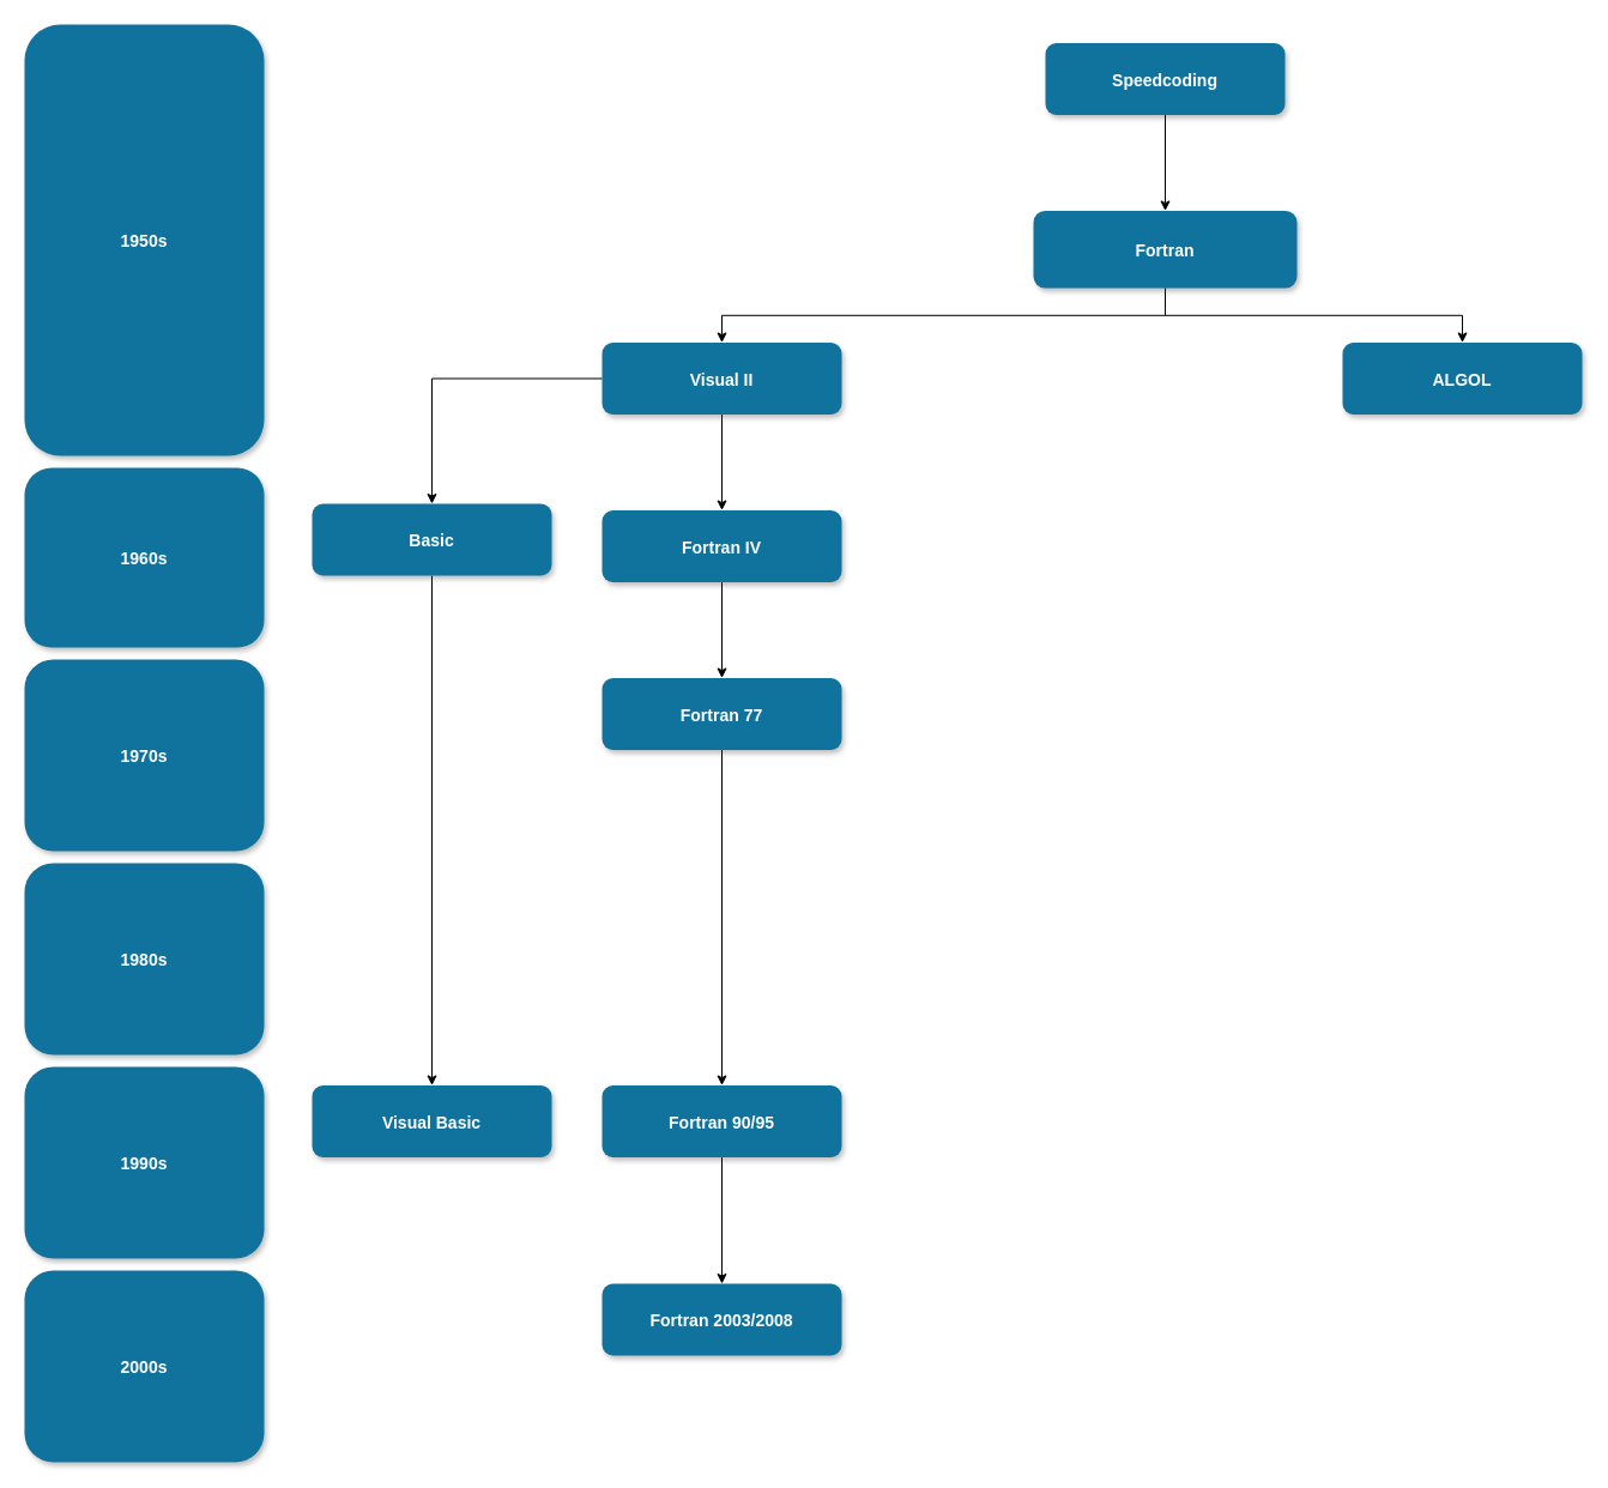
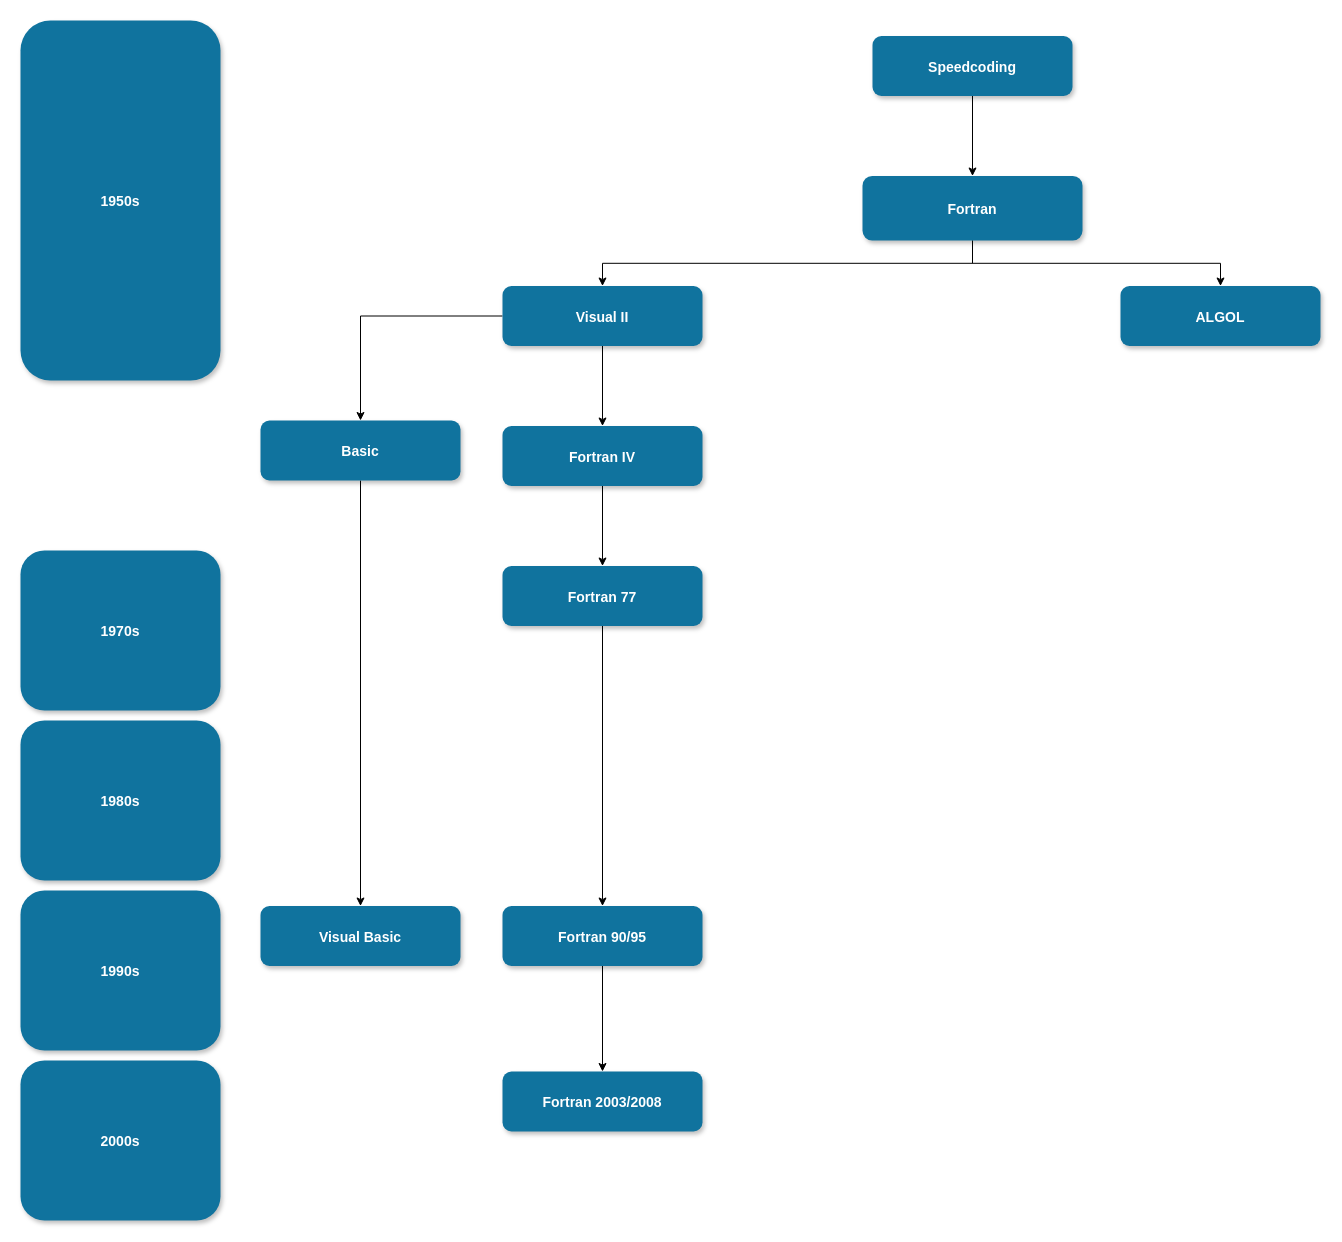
- <mxCell id="22" value="1960s" style="rounded=1;fillColor=#10739E;strokeColor=none;shadow=1;gradientColor=none;fontStyle=1;fontColor=#FFFFFF;fontSize=14;" vertex="1" parent="1"><mxGeometry x="20" y="390" width="200" height="150" as="geometry" /></mxCell>
